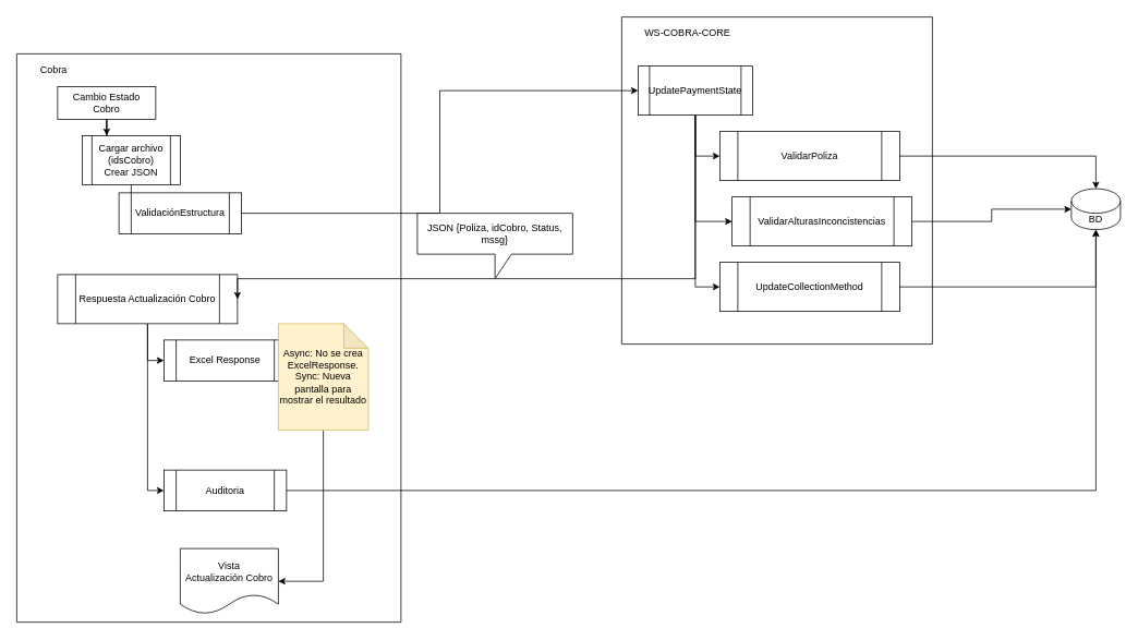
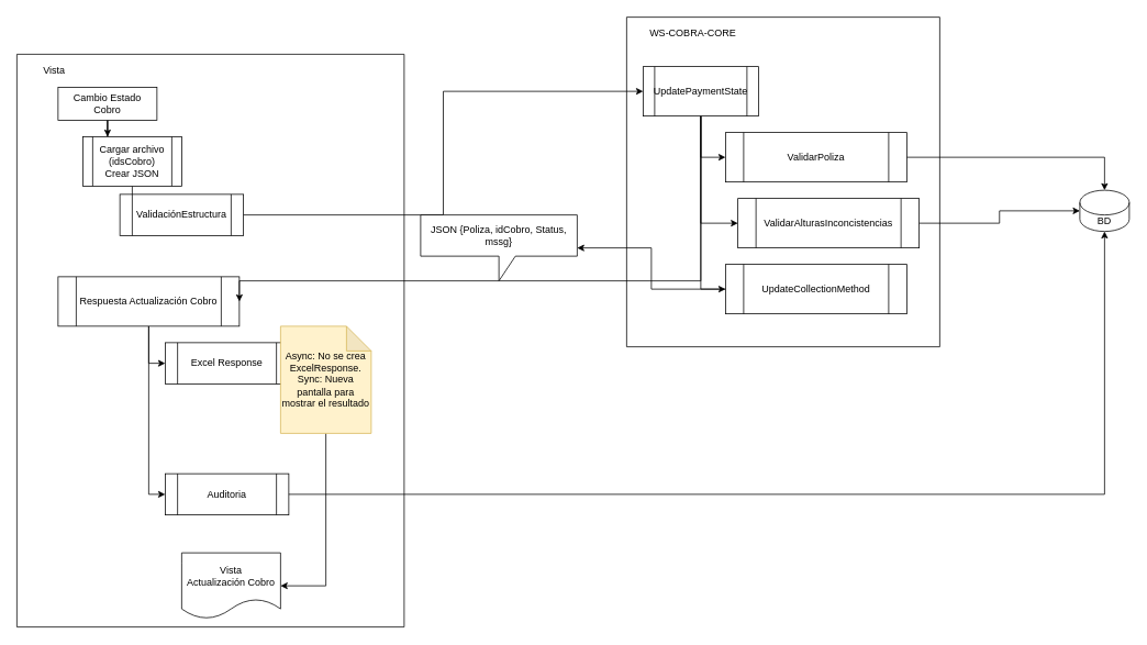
- <mxCell id="8" value="Cobra" style="text;html=1;align=center;verticalAlign=middle;resizable=0;points=[];autosize=1;strokeColor=none;fillColor=none;" vertex="1" parent="2"><mxGeometry x="20" y="10" width="50" height="20" as="geometry" /></mxCell>
+ <mxCell id="8" value="Vista" style="text;html=1;align=center;verticalAlign=middle;resizable=0;points=[];autosize=1;strokeColor=none;fillColor=none;" vertex="1" parent="2"><mxGeometry x="20" y="10" width="50" height="20" as="geometry" /></mxCell>
- <mxCell id="32" style="edgeStyle=orthogonalEdgeStyle;rounded=0;orthogonalLoop=1;jettySize=auto;html=1;entryX=0.5;entryY=1;entryDx=0;entryDy=0;entryPerimeter=0;" edge="1" parent="1" source="24" target="29"><mxGeometry relative="1" as="geometry" /></mxCell>
+ <mxCell id="32" style="edgeStyle=orthogonalEdgeStyle;rounded=0;orthogonalLoop=1;jettySize=auto;html=1;" edge="1" parent="1" source="24" target="28"><mxGeometry relative="1" as="geometry" /></mxCell>
